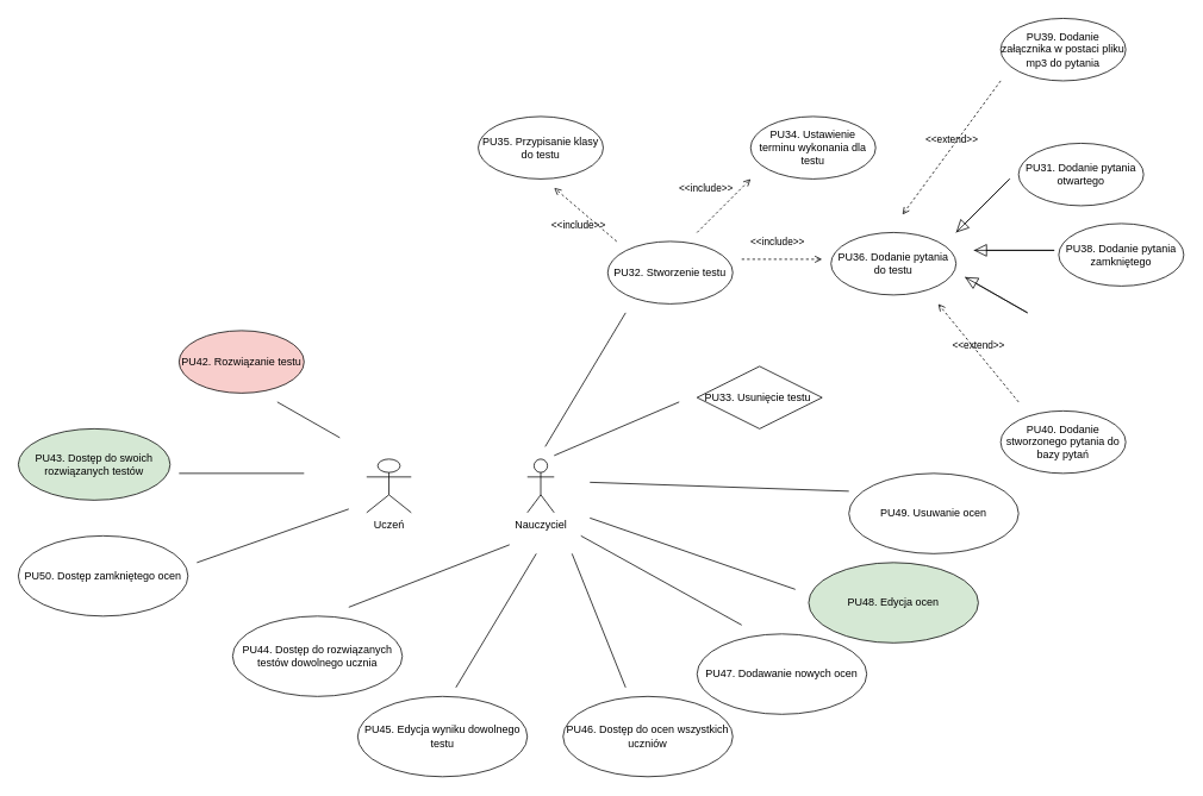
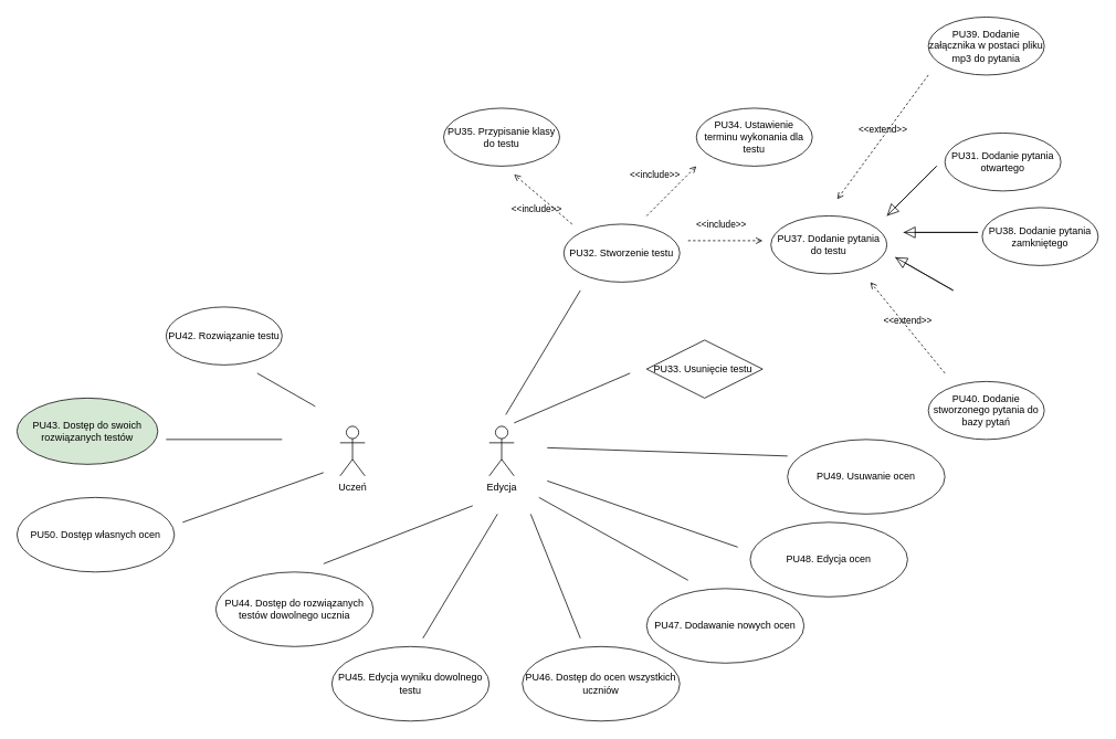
- <mxCell id="13" value="PU36. Dodanie pytania do testu" style="ellipse;whiteSpace=wrap;html=1;" vertex="1" parent="1"><mxGeometry x="930" y="260" width="140" height="70" as="geometry" /></mxCell>
+ <mxCell id="13" value="PU37. Dodanie pytania do testu" style="ellipse;whiteSpace=wrap;html=1;" vertex="1" parent="1"><mxGeometry x="930" y="260" width="140" height="70" as="geometry" /></mxCell>
- <mxCell id="24" value="PU42. Rozwiązanie testu" style="ellipse;whiteSpace=wrap;html=1;fillColor=#f8cecc;" vertex="1" parent="1"><mxGeometry x="200" y="370" width="140" height="70" as="geometry" /></mxCell>
+ <mxCell id="24" value="PU42. Rozwiązanie testu" style="ellipse;whiteSpace=wrap;html=1;" vertex="1" parent="1"><mxGeometry x="200" y="370" width="140" height="70" as="geometry" /></mxCell>
- <mxCell id="3" value="Uczeń" style="shape=umlActor;html=1;verticalLabelPosition=bottom;verticalAlign=top;align=center;" parent="1" vertex="1"><mxGeometry x="410" y="514" width="50" height="60" as="geometry" /></mxCell>
+ <mxCell id="3" value="Uczeń" style="shape=umlActor;html=1;verticalLabelPosition=bottom;verticalAlign=top;align=center;" parent="1" vertex="1"><mxGeometry x="410" y="514" width="30" height="60" as="geometry" /></mxCell>
- <mxCell id="2" value="Nauczyciel" style="shape=umlActor;html=1;verticalLabelPosition=bottom;verticalAlign=top;align=center;" parent="1" vertex="1"><mxGeometry x="590" y="514" width="30" height="60" as="geometry" /></mxCell>
+ <mxCell id="2" value="Edycja" style="shape=umlActor;html=1;verticalLabelPosition=bottom;verticalAlign=top;align=center;" parent="1" vertex="1"><mxGeometry x="590" y="514" width="30" height="60" as="geometry" /></mxCell>
- <mxCell id="39" value="PU50. Dostęp zamkniętego ocen" style="ellipse;whiteSpace=wrap;html=1;" vertex="1" parent="1"><mxGeometry x="20" y="600" width="190" height="90" as="geometry" /></mxCell>
+ <mxCell id="39" value="PU50. Dostęp własnych ocen" style="ellipse;whiteSpace=wrap;html=1;" vertex="1" parent="1"><mxGeometry x="20" y="600" width="190" height="90" as="geometry" /></mxCell>
- <mxCell id="37" value="PU48. Edycja ocen" style="ellipse;whiteSpace=wrap;html=1;fillColor=#d5e8d4;" vertex="1" parent="1"><mxGeometry x="905" y="630" width="190" height="90" as="geometry" /></mxCell>
+ <mxCell id="37" value="PU48. Edycja ocen" style="ellipse;whiteSpace=wrap;html=1;" vertex="1" parent="1"><mxGeometry x="905" y="630" width="190" height="90" as="geometry" /></mxCell>
